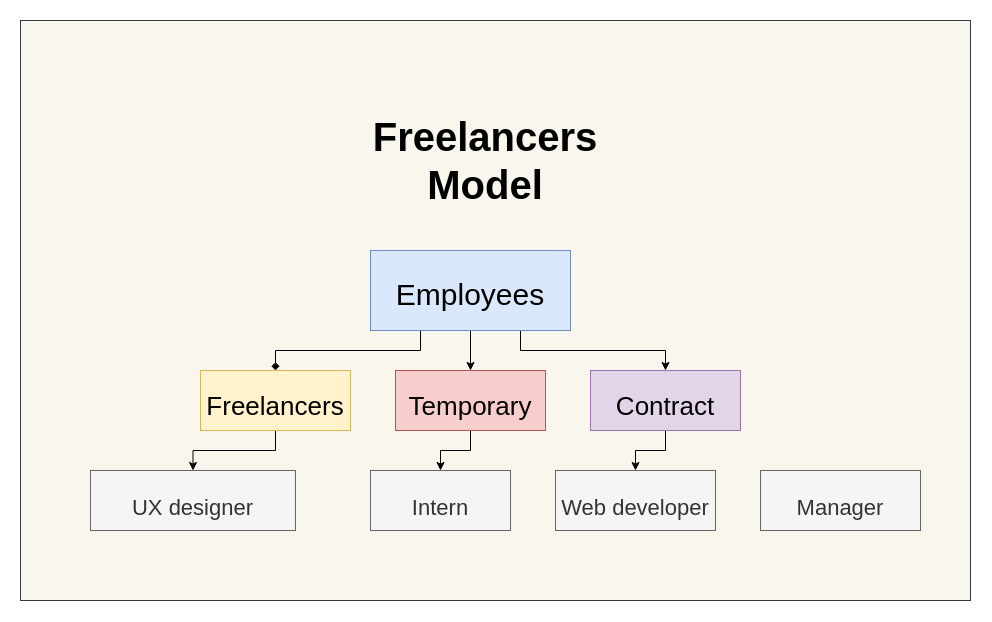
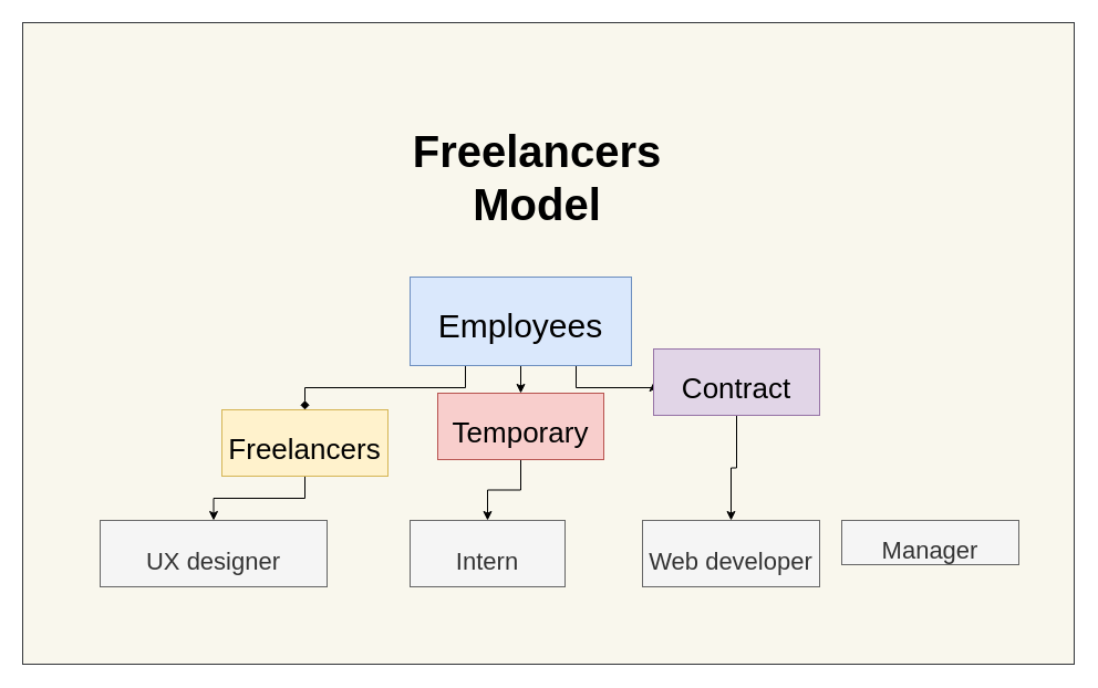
- <mxCell id="17" value="&lt;font style=&quot;font-size: 26px&quot;&gt;Temporary&lt;/font&gt;" style="rounded=0;whiteSpace=wrap;html=1;fontSize=40;fillColor=#f8cecc;strokeColor=#b85450;" vertex="1" parent="1"><mxGeometry x="395" y="370" width="150" height="60" as="geometry" /></mxCell>
+ <mxCell id="17" value="&lt;font style=&quot;font-size: 26px&quot;&gt;Temporary&lt;/font&gt;" style="rounded=0;whiteSpace=wrap;html=1;fontSize=40;fillColor=#f8cecc;strokeColor=#b85450;" vertex="1" parent="1"><mxGeometry x="395" y="355" width="150" height="60" as="geometry" /></mxCell>
- <mxCell id="11" value="&lt;span style=&quot;font-size: 26px&quot;&gt;Contract&lt;/span&gt;" style="rounded=0;whiteSpace=wrap;html=1;fontSize=40;fillColor=#e1d5e7;strokeColor=#9673a6;" vertex="1" parent="1"><mxGeometry x="590" y="370" width="150" height="60" as="geometry" /></mxCell>
+ <mxCell id="11" value="&lt;span style=&quot;font-size: 26px&quot;&gt;Contract&lt;/span&gt;" style="rounded=0;whiteSpace=wrap;html=1;fontSize=40;fillColor=#e1d5e7;strokeColor=#9673a6;" vertex="1" parent="1"><mxGeometry x="590" y="315" width="150" height="60" as="geometry" /></mxCell>
- <mxCell id="14" value="&lt;font style=&quot;font-size: 22px&quot;&gt;Web developer&lt;/font&gt;" style="rounded=0;whiteSpace=wrap;html=1;fontSize=40;fillColor=#f5f5f5;strokeColor=#666666;fontColor=#333333;" vertex="1" parent="1"><mxGeometry x="555" y="470" width="160" height="60" as="geometry" /></mxCell>
+ <mxCell id="14" value="&lt;font style=&quot;font-size: 22px&quot;&gt;Web developer&lt;/font&gt;" style="rounded=0;whiteSpace=wrap;html=1;fontSize=40;fillColor=#f5f5f5;strokeColor=#666666;fontColor=#333333;" vertex="1" parent="1"><mxGeometry x="580" y="470" width="160" height="60" as="geometry" /></mxCell>
- <mxCell id="15" value="&lt;font style=&quot;font-size: 22px&quot;&gt;Manager&lt;/font&gt;" style="rounded=0;whiteSpace=wrap;html=1;fontSize=40;fillColor=#f5f5f5;strokeColor=#666666;fontColor=#333333;" vertex="1" parent="1"><mxGeometry x="760" y="470" width="160" height="60" as="geometry" /></mxCell>
+ <mxCell id="15" value="&lt;font style=&quot;font-size: 22px&quot;&gt;Manager&lt;/font&gt;" style="rounded=0;whiteSpace=wrap;html=1;fontSize=40;fillColor=#f5f5f5;strokeColor=#666666;fontColor=#333333;" vertex="1" parent="1"><mxGeometry x="760" y="470" width="160" height="40" as="geometry" /></mxCell>
